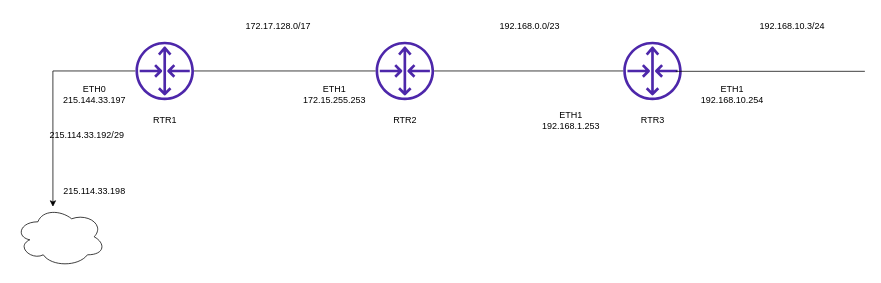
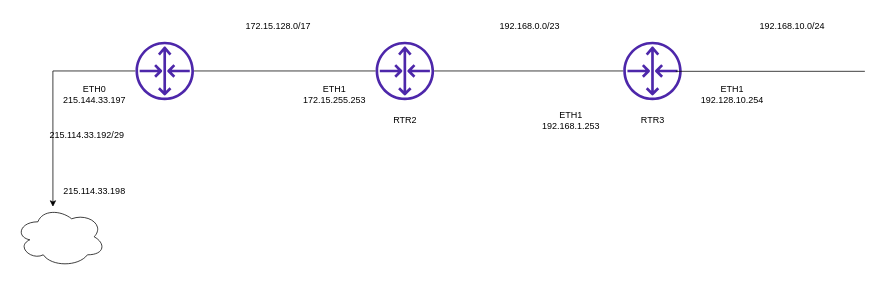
- <mxCell id="17" value="172.17.128.0/17" style="text;html=1;align=center;verticalAlign=middle;resizable=0;points=[];autosize=1;strokeColor=none;fillColor=none;" vertex="1" parent="1"><mxGeometry x="315" y="20" width="110" height="30" as="geometry" /></mxCell>
+ <mxCell id="17" value="172.15.128.0/17" style="text;html=1;align=center;verticalAlign=middle;resizable=0;points=[];autosize=1;strokeColor=none;fillColor=none;" vertex="1" parent="1"><mxGeometry x="315" y="20" width="110" height="30" as="geometry" /></mxCell>
- <mxCell id="19" value="192.168.10.3/24" style="text;html=1;align=center;verticalAlign=middle;resizable=0;points=[];autosize=1;strokeColor=none;fillColor=none;" vertex="1" parent="1"><mxGeometry x="1000" y="20" width="110" height="30" as="geometry" /></mxCell>
+ <mxCell id="19" value="192.168.10.0/24" style="text;html=1;align=center;verticalAlign=middle;resizable=0;points=[];autosize=1;strokeColor=none;fillColor=none;" vertex="1" parent="1"><mxGeometry x="1000" y="20" width="110" height="30" as="geometry" /></mxCell>
- <mxCell id="14" value="&lt;div&gt;ETH1&lt;/div&gt;192.168.10.254" style="text;html=1;align=center;verticalAlign=middle;resizable=0;points=[];autosize=1;strokeColor=none;fillColor=none;" vertex="1" parent="1"><mxGeometry x="920" y="105" width="110" height="40" as="geometry" /></mxCell>
+ <mxCell id="14" value="&lt;div&gt;ETH1&lt;/div&gt;192.128.10.254" style="text;html=1;align=center;verticalAlign=middle;resizable=0;points=[];autosize=1;strokeColor=none;fillColor=none;" vertex="1" parent="1"><mxGeometry x="920" y="105" width="110" height="40" as="geometry" /></mxCell>
- <mxCell id="7" value="&lt;div&gt;RTR1&lt;/div&gt;" style="text;html=1;align=center;verticalAlign=middle;resizable=0;points=[];autosize=1;strokeColor=none;fillColor=none;" vertex="1" parent="1"><mxGeometry x="194" y="145" width="50" height="30" as="geometry" /></mxCell>
